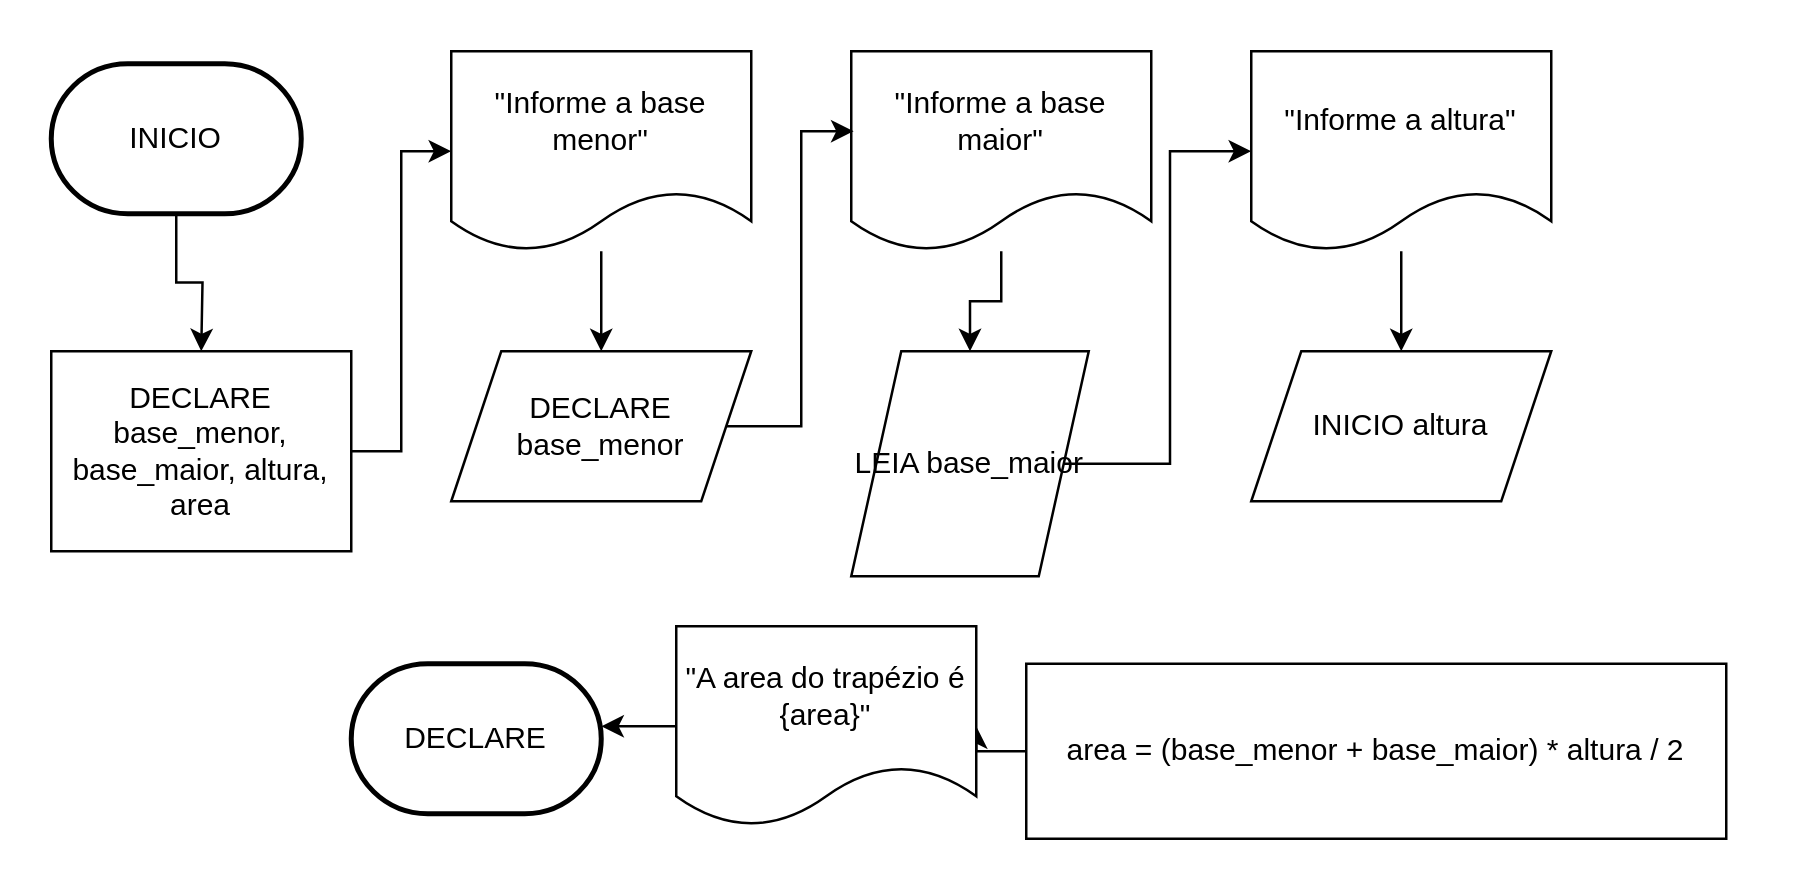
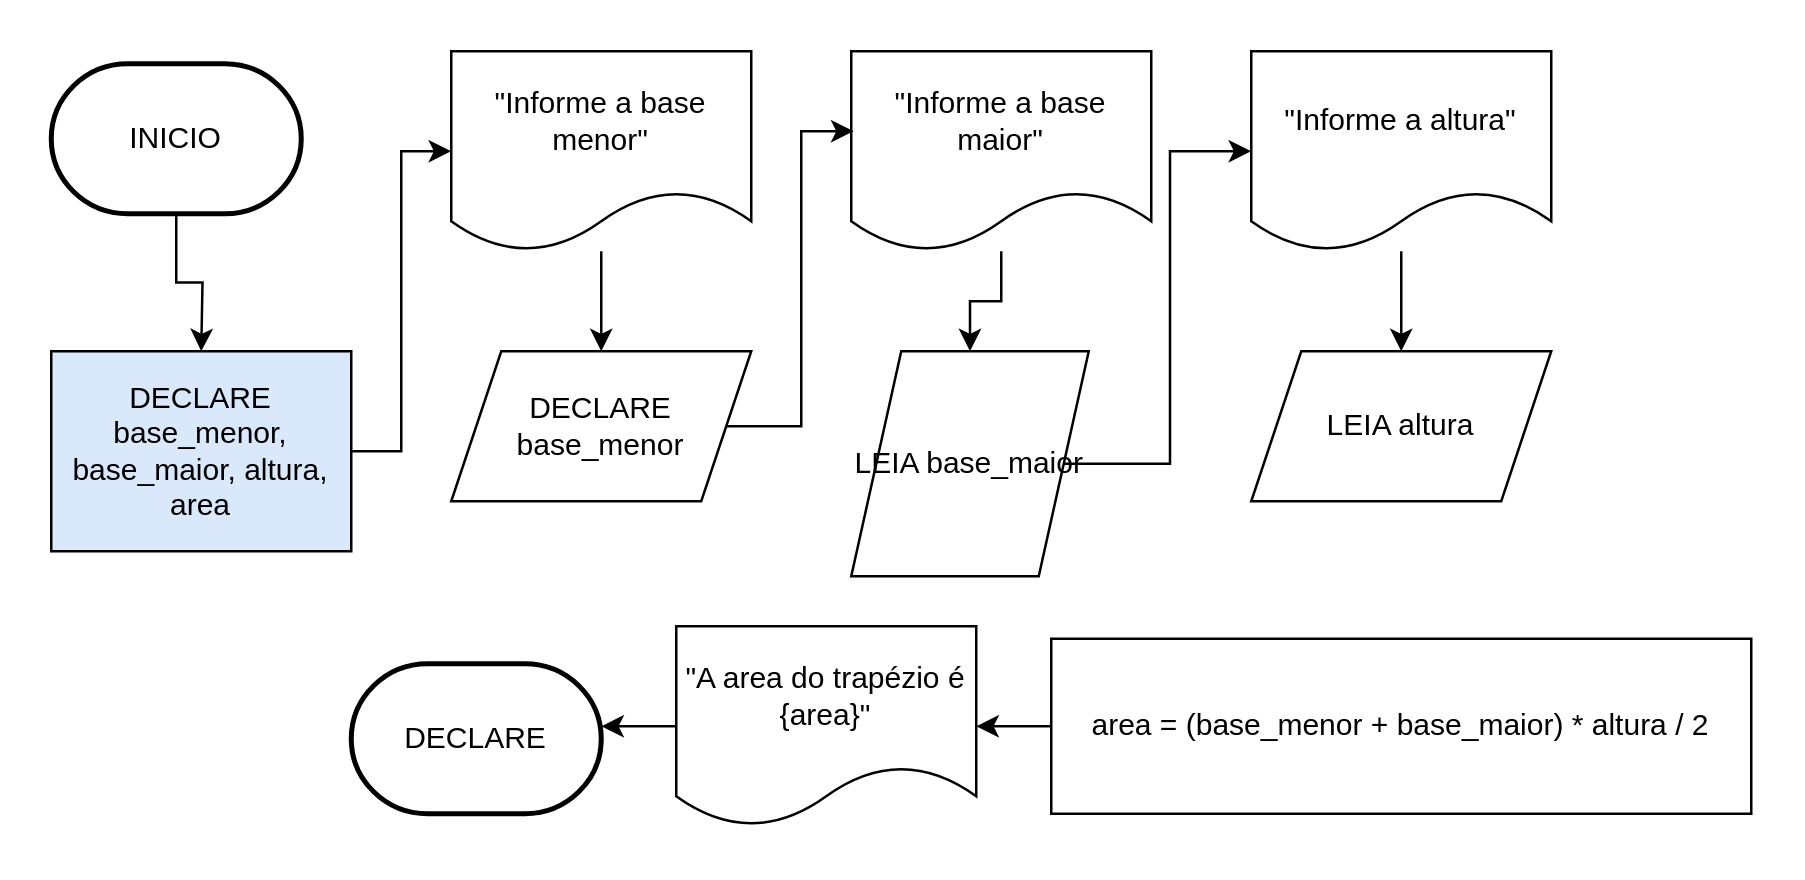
- <mxCell id="13" value="INICIO altura" style="shape=parallelogram;perimeter=parallelogramPerimeter;whiteSpace=wrap;html=1;fixedSize=1;" vertex="1" parent="1"><mxGeometry x="500" y="140" width="120" height="60" as="geometry" /></mxCell>
+ <mxCell id="13" value="LEIA altura" style="shape=parallelogram;perimeter=parallelogramPerimeter;whiteSpace=wrap;html=1;fixedSize=1;" vertex="1" parent="1"><mxGeometry x="500" y="140" width="120" height="60" as="geometry" /></mxCell>
- <mxCell id="6" value="DECLARE base_menor, base_maior, altura, area" style="rounded=0;whiteSpace=wrap;html=1;" vertex="1" parent="1"><mxGeometry x="20" y="140" width="120" height="80" as="geometry" /></mxCell>
+ <mxCell id="6" value="DECLARE base_menor, base_maior, altura, area" style="rounded=0;whiteSpace=wrap;html=1;fillColor=#dae8fc;" vertex="1" parent="1"><mxGeometry x="20" y="140" width="120" height="80" as="geometry" /></mxCell>
- <mxCell id="19" value="area = (base_menor + base_maior) * altura / 2" style="rounded=0;whiteSpace=wrap;html=1;" vertex="1" parent="1"><mxGeometry x="410" y="265" width="280" height="70" as="geometry" /></mxCell>
+ <mxCell id="19" value="area = (base_menor + base_maior) * altura / 2" style="rounded=0;whiteSpace=wrap;html=1;" vertex="1" parent="1"><mxGeometry x="420" y="255" width="280" height="70" as="geometry" /></mxCell>
